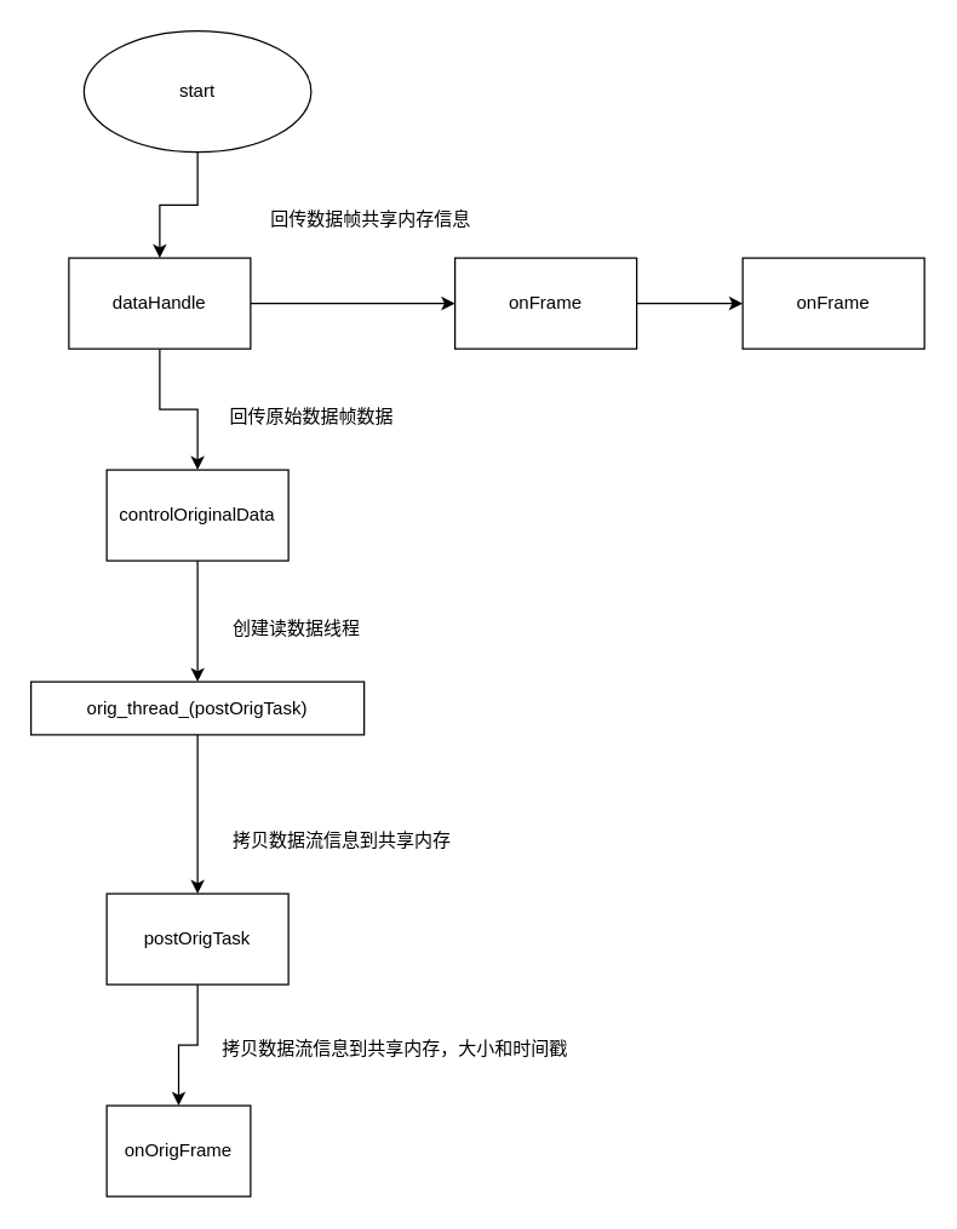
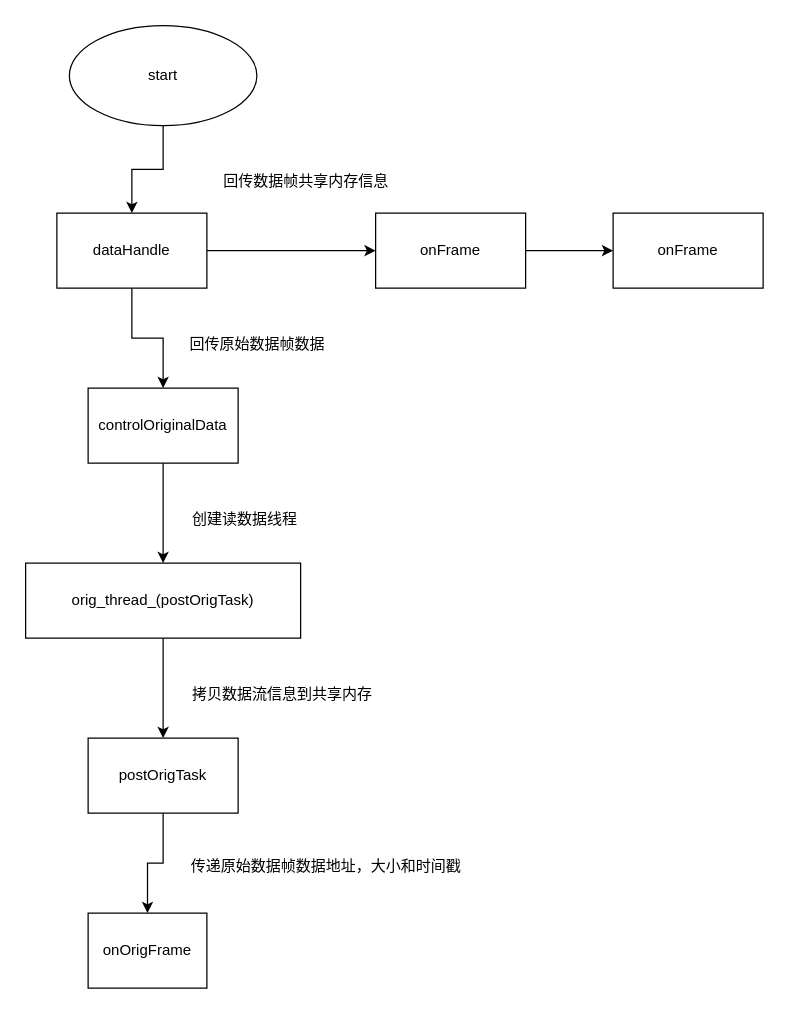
- <mxCell id="15" value="orig_thread_(postOrigTask)" style="whiteSpace=wrap;html=1;rounded=0;" vertex="1" parent="1"><mxGeometry x="20" y="450" width="220" height="35" as="geometry" /></mxCell>
+ <mxCell id="15" value="orig_thread_(postOrigTask)" style="whiteSpace=wrap;html=1;rounded=0;" vertex="1" parent="1"><mxGeometry x="20" y="450" width="220" height="60" as="geometry" /></mxCell>
- <mxCell id="21" value="拷贝数据流信息到共享内存，大小和时间戳" style="text;html=1;align=center;verticalAlign=middle;resizable=0;points=[];autosize=1;strokeColor=none;fillColor=none;" vertex="1" parent="1"><mxGeometry x="140" y="678" width="240" height="30" as="geometry" /></mxCell>
+ <mxCell id="21" value="传递原始数据帧数据地址，大小和时间戳" style="text;html=1;align=center;verticalAlign=middle;resizable=0;points=[];autosize=1;strokeColor=none;fillColor=none;" vertex="1" parent="1"><mxGeometry x="140" y="678" width="240" height="30" as="geometry" /></mxCell>
